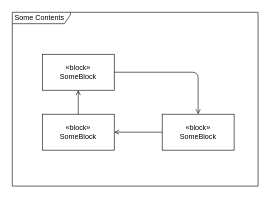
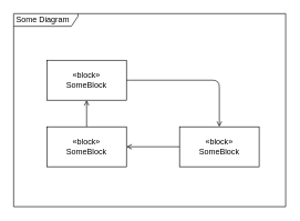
- <mxCell id="2" value="Some Contents" style="shape=umlFrame;whiteSpace=wrap;html=1;pointerEvents=0;recursiveResize=0;container=1;collapsible=0;width=97;fillColor=none;align=left;spacingLeft=2;height=19;" vertex="1" parent="1"><mxGeometry width="410" height="290" as="geometry" x="20" y="20" /></mxCell>
+ <mxCell id="2" value="Some Diagram" style="shape=umlFrame;whiteSpace=wrap;html=1;pointerEvents=0;recursiveResize=0;container=1;collapsible=0;width=97;fillColor=none;align=left;spacingLeft=2;height=19;" vertex="1" parent="1"><mxGeometry width="410" height="290" as="geometry" x="20" y="20" /></mxCell>
